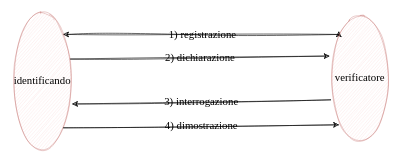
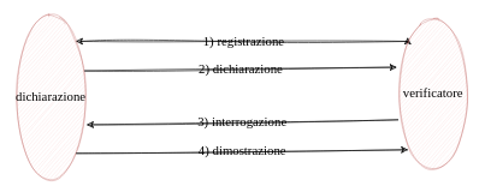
- <mxCell id="3" value="identificando" style="ellipse;whiteSpace=wrap;html=1;labelBackgroundColor=none;labelBorderColor=none;sketch=1;fontFamily=Maven Pro;fontSize=18;fillColor=#f8cecc;strokeColor=#b85450;spacingBottom=0;opacity=50;verticalAlign=middle;fontStyle=0;fontSource=https%3A%2F%2Ffonts.googleapis.com%2Fcss%3Ffamily%3DMaven%2BPro;" parent="1" vertex="1"><mxGeometry x="20" y="25" width="100" height="220" as="geometry" /></mxCell>
+ <mxCell id="3" value="dichiarazione" style="ellipse;whiteSpace=wrap;html=1;labelBackgroundColor=none;labelBorderColor=none;sketch=1;fontFamily=Maven Pro;fontSize=18;fillColor=#f8cecc;strokeColor=#b85450;spacingBottom=0;opacity=50;verticalAlign=middle;fontStyle=0;fontSource=https%3A%2F%2Ffonts.googleapis.com%2Fcss%3Ffamily%3DMaven%2BPro;" parent="1" vertex="1"><mxGeometry x="20" y="25" width="100" height="220" as="geometry" /></mxCell>
